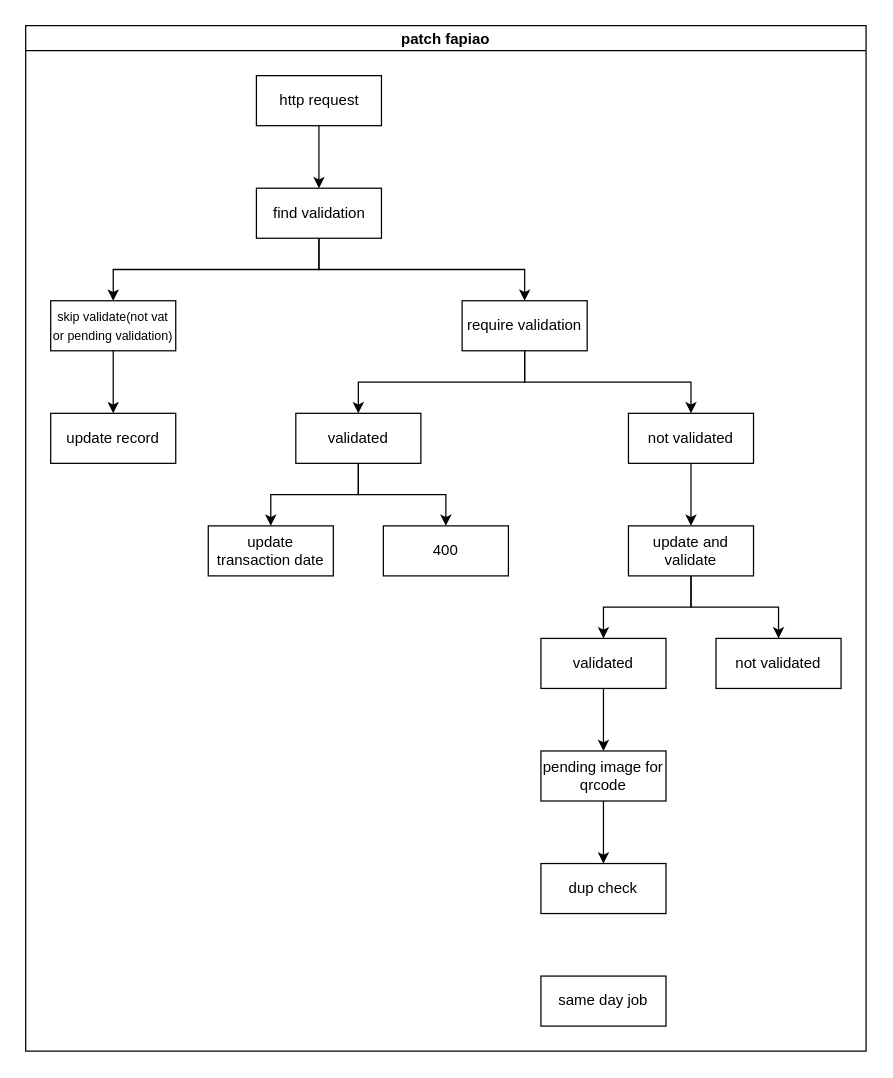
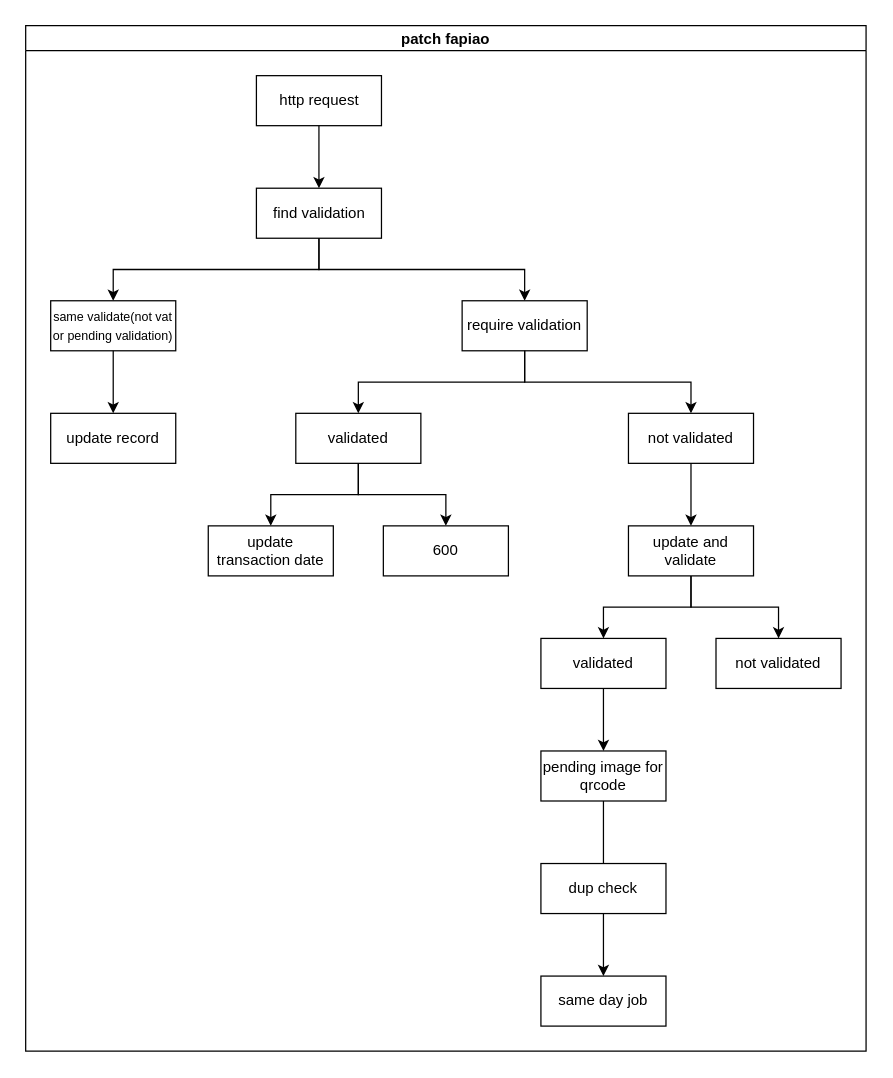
- <mxCell id="7" value="&lt;font style=&quot;font-size: 10px&quot;&gt;skip validate(not vat or pending validation)&lt;/font&gt;" style="whiteSpace=wrap;html=1;" vertex="1" parent="2"><mxGeometry x="20" y="220" width="100" height="40" as="geometry" /></mxCell>
+ <mxCell id="7" value="&lt;font style=&quot;font-size: 10px&quot;&gt;same validate(not vat or pending validation)&lt;/font&gt;" style="whiteSpace=wrap;html=1;" vertex="1" parent="2"><mxGeometry x="20" y="220" width="100" height="40" as="geometry" /></mxCell>
- <mxCell id="19" value="&lt;font style=&quot;font-size: 12px&quot;&gt;400&lt;/font&gt;" style="whiteSpace=wrap;html=1;" vertex="1" parent="2"><mxGeometry x="286" y="400" width="100" height="40" as="geometry" /></mxCell>
+ <mxCell id="19" value="&lt;font style=&quot;font-size: 12px&quot;&gt;600&lt;/font&gt;" style="whiteSpace=wrap;html=1;" vertex="1" parent="2"><mxGeometry x="286" y="400" width="100" height="40" as="geometry" /></mxCell>
- <mxCell id="28" value="" style="edgeStyle=elbowEdgeStyle;elbow=vertical;html=1;rounded=0;" edge="1" target="29" source="27" parent="2"><mxGeometry relative="1" as="geometry"><mxPoint x="602" y="640" as="sourcePoint" /></mxGeometry></mxCell>
+ <mxCell id="28" value="" style="edgeStyle=elbowEdgeStyle;elbow=vertical;html=1;rounded=0;endArrow=none;" edge="1" target="29" source="27" parent="2"><mxGeometry relative="1" as="geometry"><mxPoint x="602" y="640" as="sourcePoint" /></mxGeometry></mxCell>
+ <mxCell id="30" value="" style="edgeStyle=elbowEdgeStyle;elbow=vertical;html=1;rounded=0;" edge="1" target="31" source="29" parent="2"><mxGeometry relative="1" as="geometry"><mxPoint x="602" y="730" as="sourcePoint" /></mxGeometry></mxCell>
